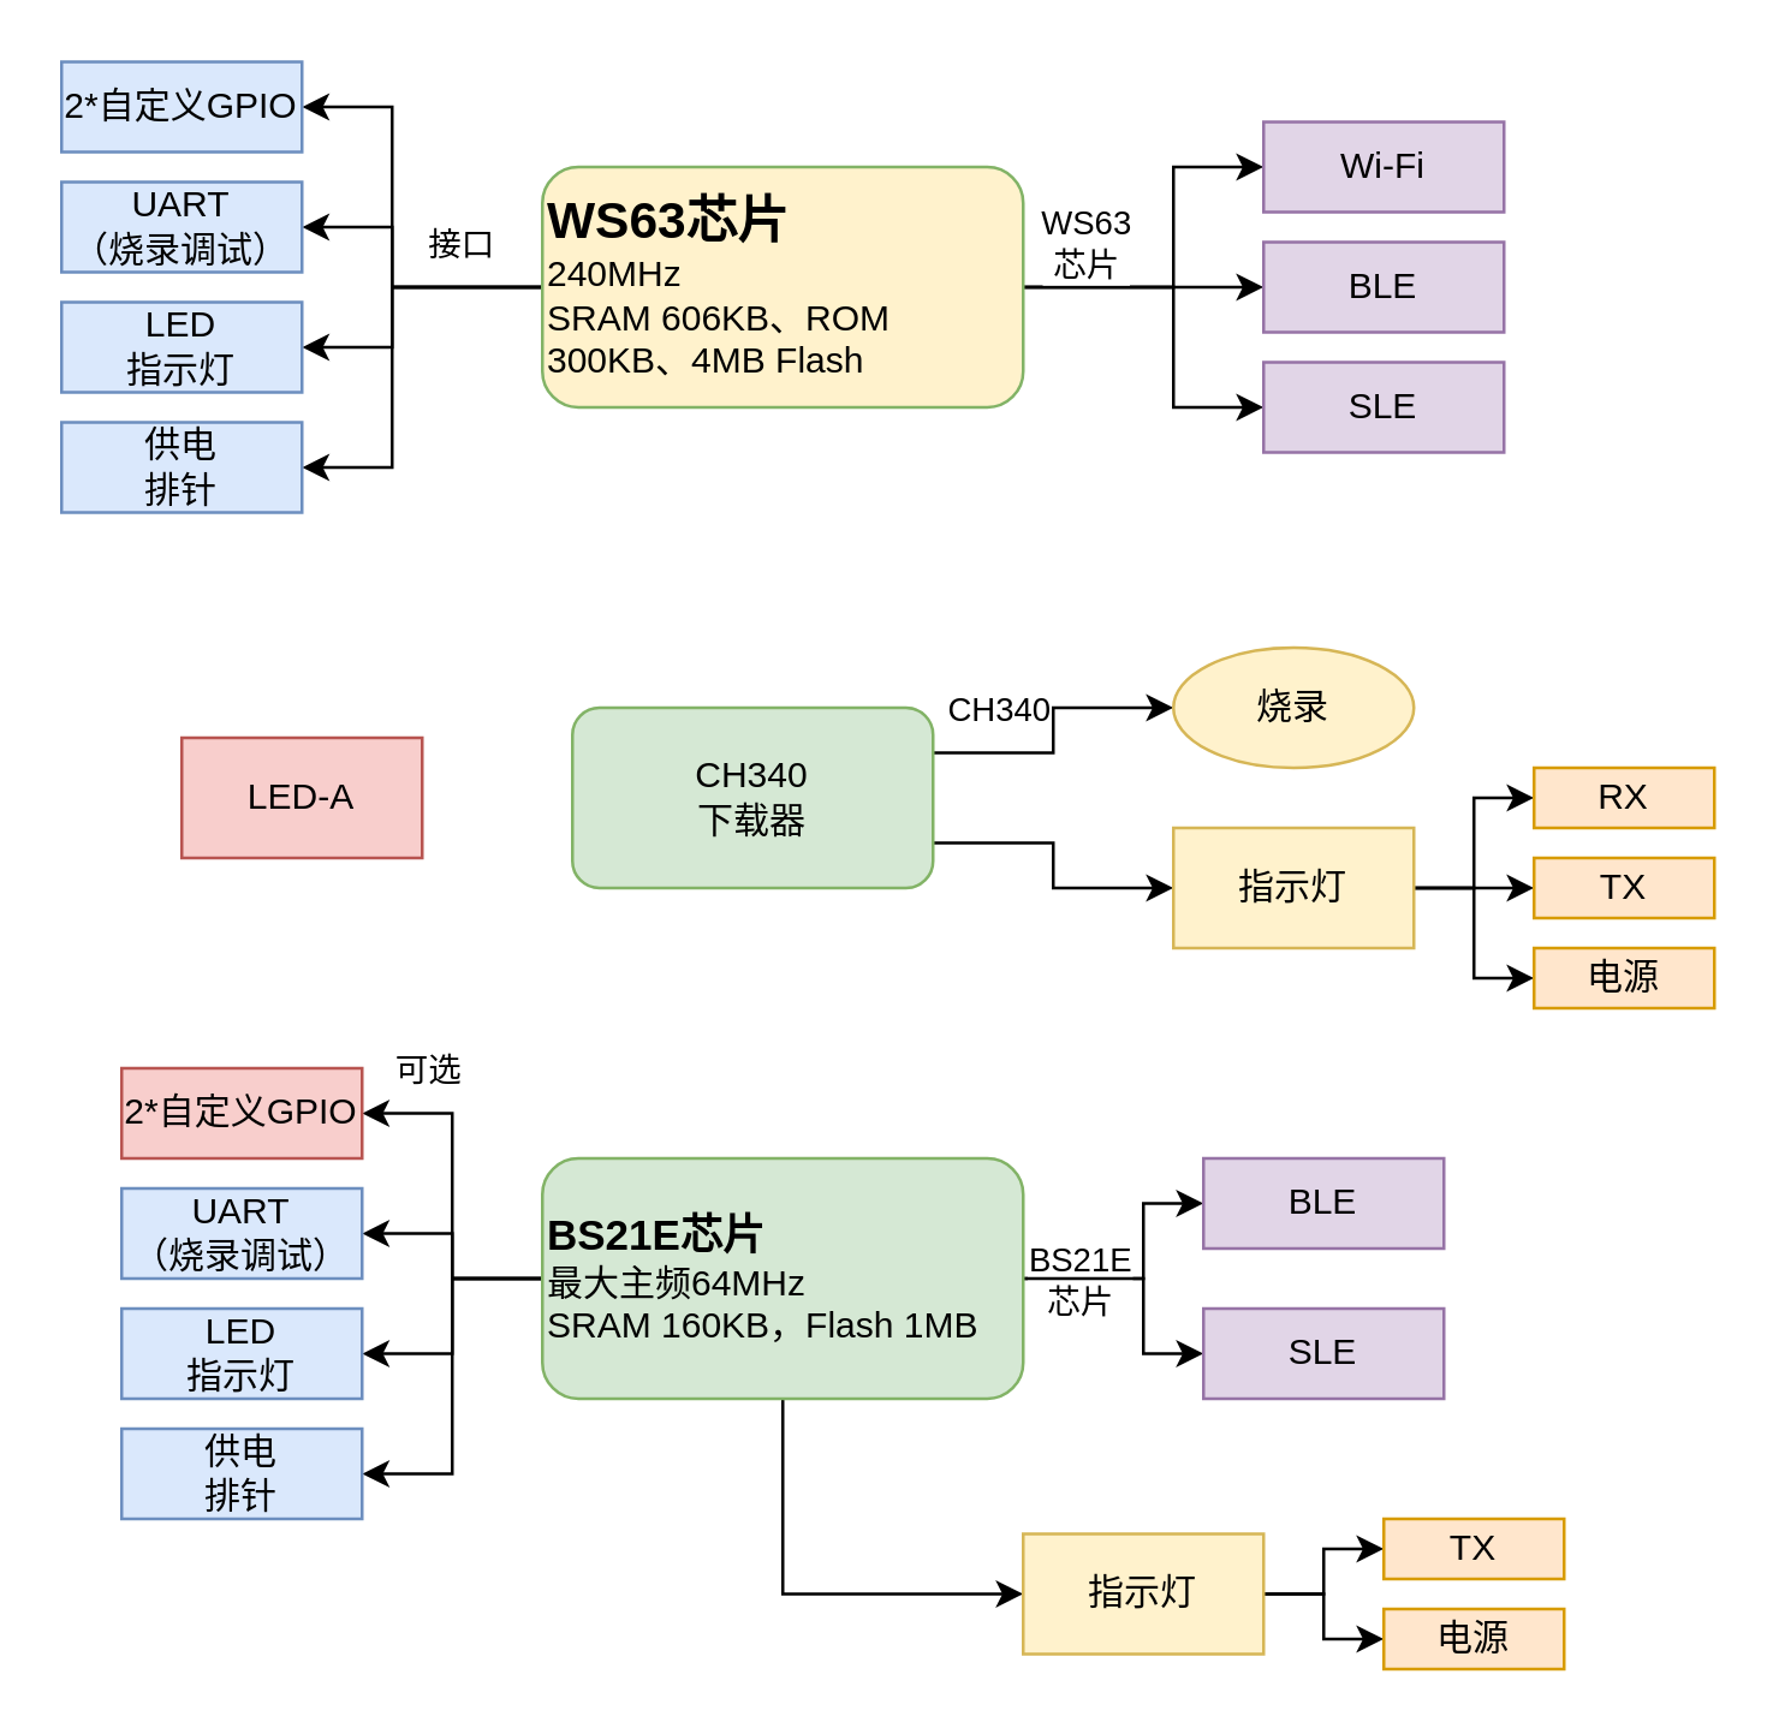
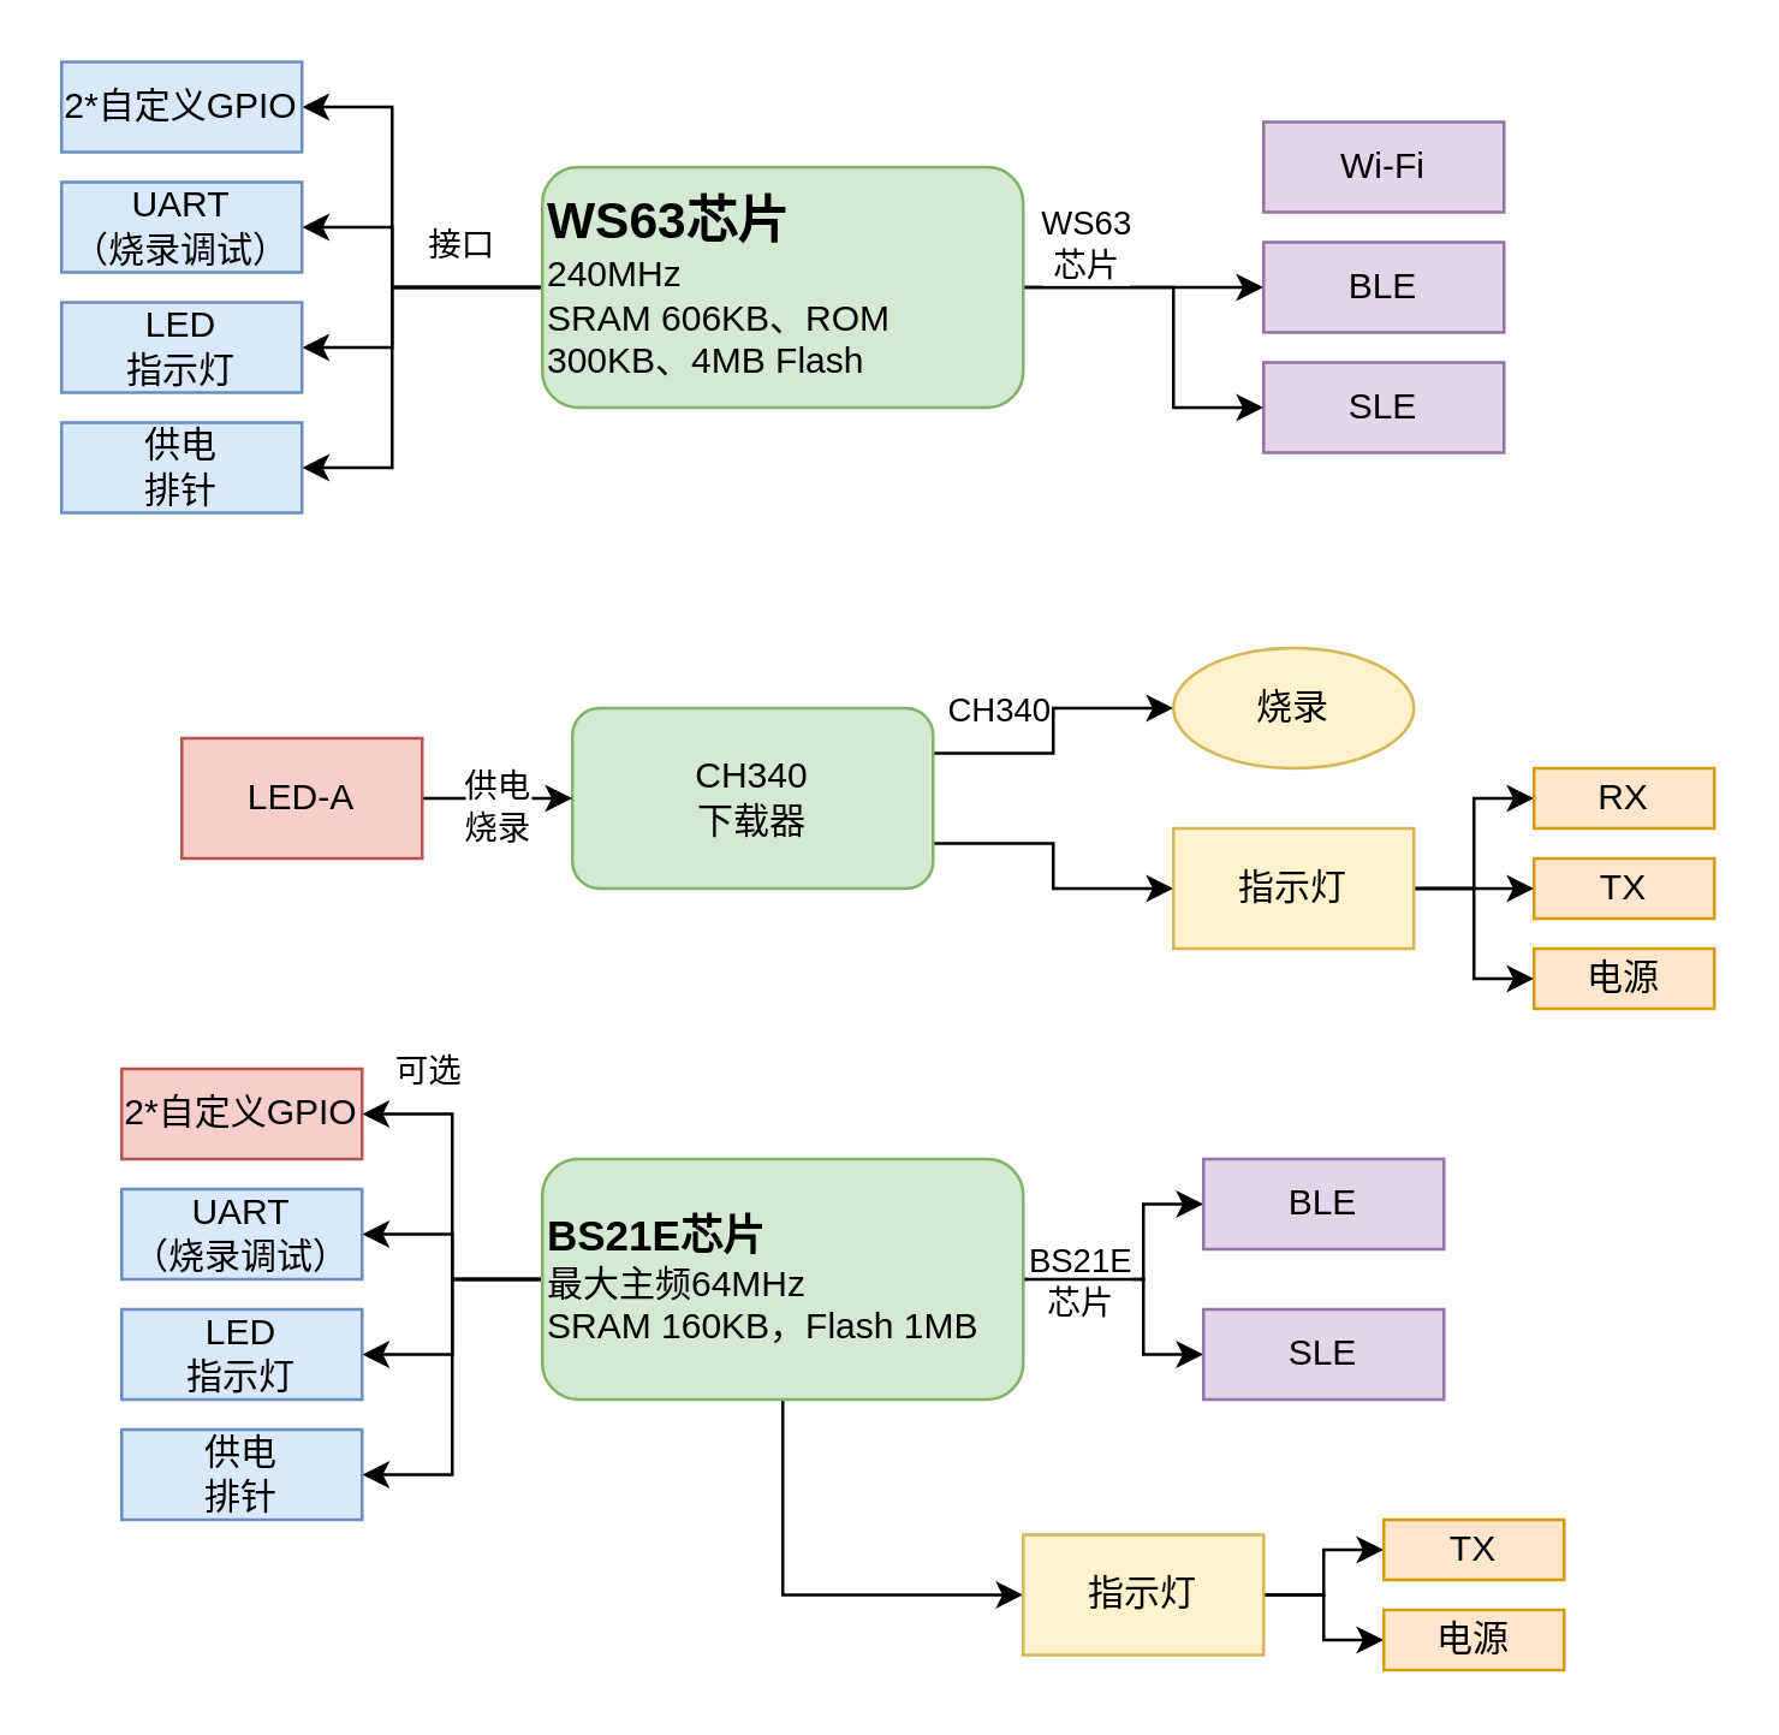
- <mxCell id="8" style="edgeStyle=orthogonalEdgeStyle;rounded=0;orthogonalLoop=1;jettySize=auto;html=1;exitX=1;exitY=0.5;exitDx=0;exitDy=0;entryX=0;entryY=0.5;entryDx=0;entryDy=0;" edge="1" parent="2" source="12" target="17"><mxGeometry relative="1" as="geometry"><Array as="points"><mxPoint x="370" y="75" /><mxPoint x="370" y="35" /></Array></mxGeometry></mxCell>
- <mxCell id="12" value="&lt;b&gt;&lt;font style=&quot;font-size: 17px;&quot;&gt;WS63芯片&lt;/font&gt;&lt;/b&gt;&lt;div&gt;240MHz&lt;/div&gt;&lt;div&gt;SRAM 606KB、ROM 300KB、4MB Flash&amp;nbsp;&lt;/div&gt;" style="rounded=1;whiteSpace=wrap;html=1;fillColor=#fff2cc;strokeColor=#82b366;align=left;" vertex="1" parent="2"><mxGeometry x="160" y="35" width="160" height="80" as="geometry" /></mxCell>
+ <mxCell id="12" value="&lt;b&gt;&lt;font style=&quot;font-size: 17px;&quot;&gt;WS63芯片&lt;/font&gt;&lt;/b&gt;&lt;div&gt;240MHz&lt;/div&gt;&lt;div&gt;SRAM 606KB、ROM 300KB、4MB Flash&amp;nbsp;&lt;/div&gt;" style="rounded=1;whiteSpace=wrap;html=1;fillColor=#d5e8d4;strokeColor=#82b366;align=left;" vertex="1" parent="2"><mxGeometry x="160" y="35" width="160" height="80" as="geometry" /></mxCell>
+ <mxCell id="24" style="edgeStyle=orthogonalEdgeStyle;rounded=0;orthogonalLoop=1;jettySize=auto;html=1;exitX=1;exitY=0.5;exitDx=0;exitDy=0;entryX=0;entryY=0.5;entryDx=0;entryDy=0;" edge="1" parent="1" source="26" target="23"><mxGeometry relative="1" as="geometry" /></mxCell>
+ <mxCell id="25" value="供电&lt;div&gt;烧录&lt;/div&gt;" style="edgeLabel;html=1;align=center;verticalAlign=middle;resizable=0;points=[];" vertex="1" connectable="0" parent="24"><mxGeometry x="-0.043" y="-2" relative="1" as="geometry"><mxPoint as="offset" /></mxGeometry></mxCell>
